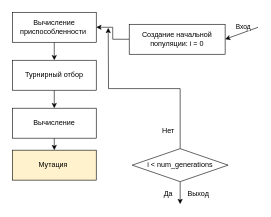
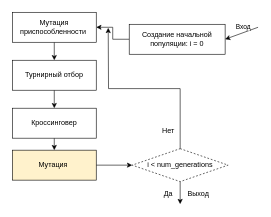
- <mxCell id="5" value="Вычисление приспособленности&amp;nbsp;" style="rounded=0;whiteSpace=wrap;html=1;" vertex="1" parent="1"><mxGeometry x="20" y="20" width="140" height="50" as="geometry" /></mxCell>
+ <mxCell id="5" value="Мутация приспособленности&amp;nbsp;" style="rounded=0;whiteSpace=wrap;html=1;" vertex="1" parent="1"><mxGeometry x="20" y="20" width="140" height="50" as="geometry" /></mxCell>
- <mxCell id="9" value="Вычисление" style="rounded=0;whiteSpace=wrap;html=1;" vertex="1" parent="1"><mxGeometry x="20" y="180" width="140" height="50" as="geometry" /></mxCell>
+ <mxCell id="9" value="Кроссинговер" style="rounded=0;whiteSpace=wrap;html=1;" vertex="1" parent="1"><mxGeometry x="20" y="180" width="140" height="50" as="geometry" /></mxCell>
+ <mxCell id="10" style="edgeStyle=orthogonalEdgeStyle;rounded=0;orthogonalLoop=1;jettySize=auto;html=1;exitX=1;exitY=0.5;exitDx=0;exitDy=0;entryX=0;entryY=0.5;entryDx=0;entryDy=0;" edge="1" parent="1" source="11" target="14"><mxGeometry relative="1" as="geometry" /></mxCell>
- <mxCell id="14" value="i &amp;lt; num_generations" style="rhombus;whiteSpace=wrap;html=1;" vertex="1" parent="1"><mxGeometry x="220" y="247.5" width="160" height="55" as="geometry" /></mxCell>
+ <mxCell id="14" value="i &amp;lt; num_generations" style="rhombus;whiteSpace=wrap;html=1;dashed=1;" vertex="1" parent="1"><mxGeometry x="220" y="247.5" width="160" height="55" as="geometry" /></mxCell>
